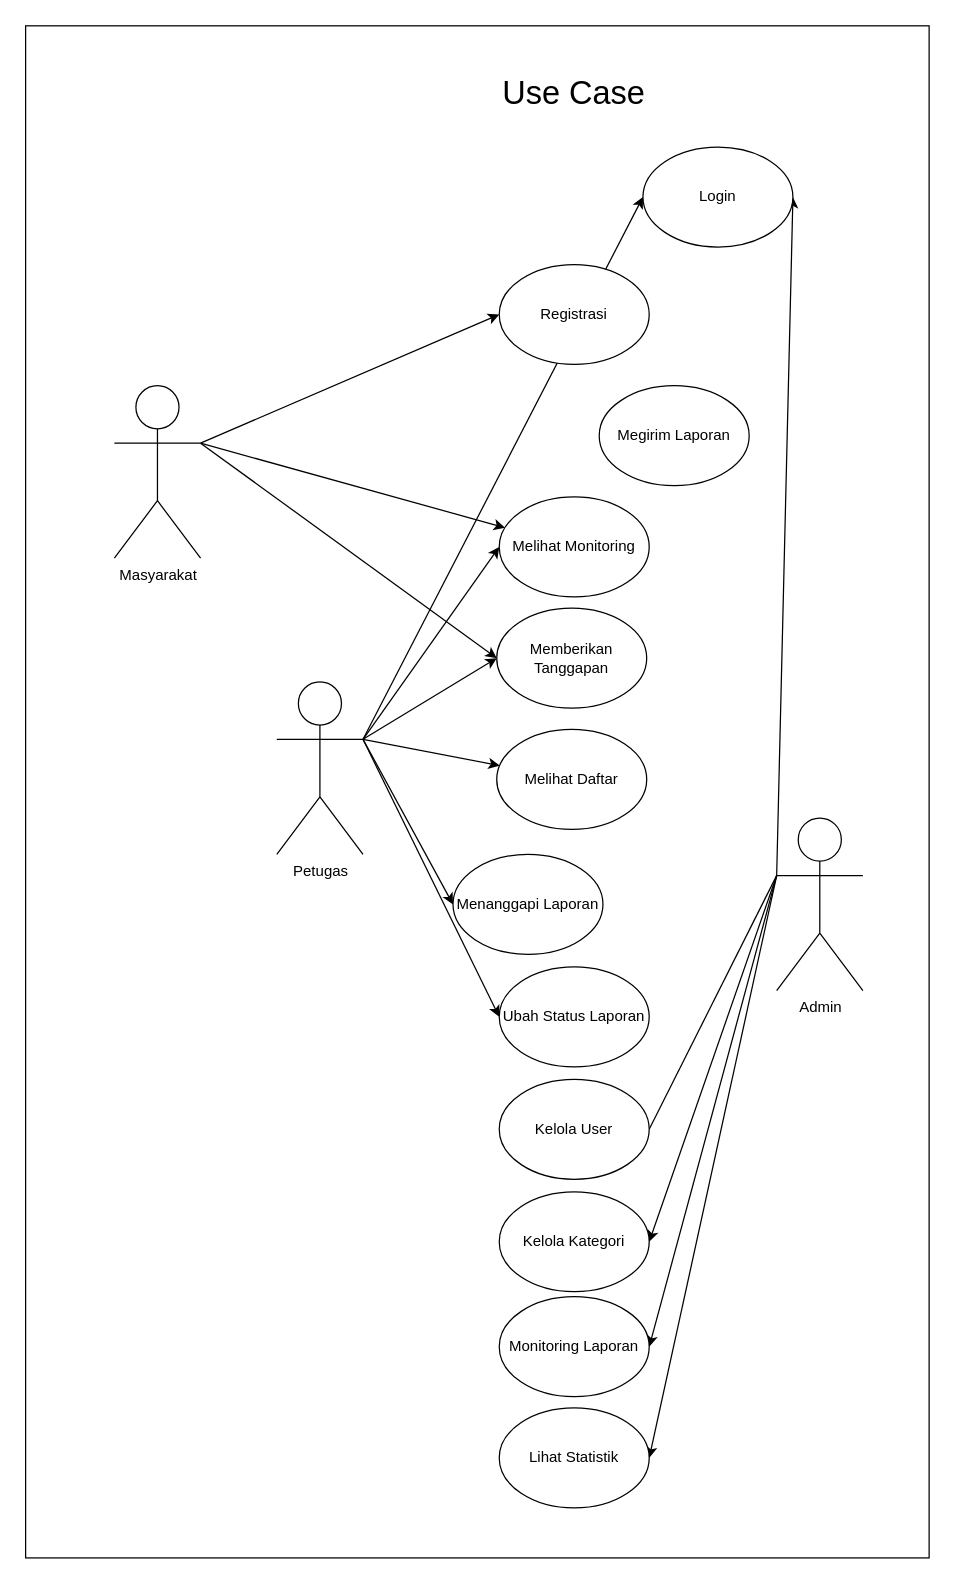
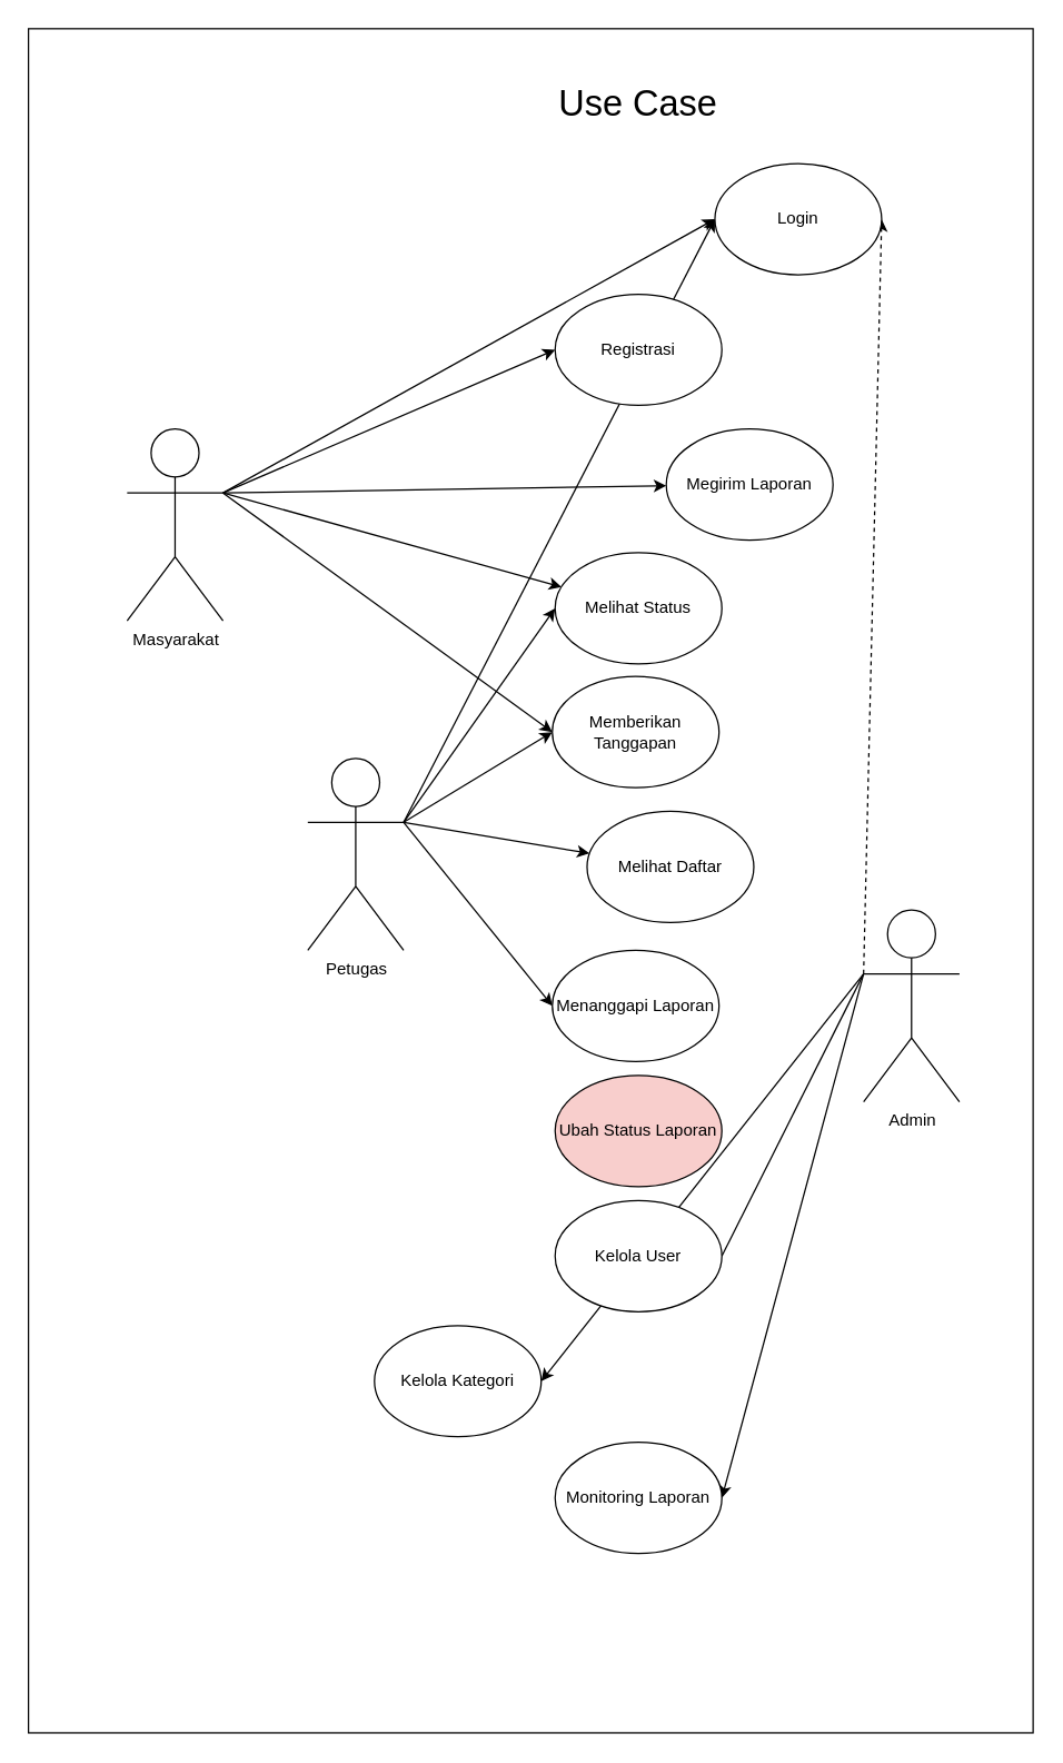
+ <mxCell id="2" style="rounded=0;orthogonalLoop=1;jettySize=auto;html=1;entryX=0;entryY=0.5;entryDx=0;entryDy=0;exitX=1;exitY=0.333;exitDx=0;exitDy=0;exitPerimeter=0;" edge="1" parent="1" source="7" target="24"><mxGeometry relative="1" as="geometry"><mxPoint x="151" y="359" as="sourcePoint" /></mxGeometry></mxCell>
+ <mxCell id="4" style="rounded=0;orthogonalLoop=1;jettySize=auto;html=1;exitX=1;exitY=0.333;exitDx=0;exitDy=0;exitPerimeter=0;" edge="1" parent="1" source="7" target="8"><mxGeometry relative="1" as="geometry" /></mxCell>
- <mxCell id="18" style="rounded=0;orthogonalLoop=1;jettySize=auto;html=1;entryX=1;entryY=0.5;entryDx=0;entryDy=0;exitX=0;exitY=0.333;exitDx=0;exitDy=0;exitPerimeter=0;" edge="1" parent="1" source="23" target="24"><mxGeometry relative="1" as="geometry" /></mxCell>
+ <mxCell id="18" style="rounded=0;orthogonalLoop=1;jettySize=auto;html=1;entryX=1;entryY=0.5;entryDx=0;entryDy=0;exitX=0;exitY=0.333;exitDx=0;exitDy=0;exitPerimeter=0;dashed=1;" edge="1" parent="1" source="23" target="24"><mxGeometry relative="1" as="geometry" /></mxCell>
- <mxCell id="9" value="Melihat Monitoring" style="ellipse;whiteSpace=wrap;html=1;" vertex="1" parent="1"><mxGeometry x="399" y="397" width="120" height="80" as="geometry" /></mxCell>
+ <mxCell id="9" value="Melihat Status" style="ellipse;whiteSpace=wrap;html=1;" vertex="1" parent="1"><mxGeometry x="399" y="397" width="120" height="80" as="geometry" /></mxCell>
- <mxCell id="27" value="Melihat Daftar" style="ellipse;whiteSpace=wrap;html=1;" vertex="1" parent="1"><mxGeometry x="397" y="583" width="120" height="80" as="geometry" /></mxCell>
+ <mxCell id="27" value="Melihat Daftar" style="ellipse;whiteSpace=wrap;html=1;" vertex="1" parent="1"><mxGeometry x="422" y="583" width="120" height="80" as="geometry" /></mxCell>
- <mxCell id="12" style="rounded=0;orthogonalLoop=1;jettySize=auto;html=1;exitX=1;exitY=0.333;exitDx=0;exitDy=0;exitPerimeter=0;entryX=0;entryY=0.5;entryDx=0;entryDy=0;" edge="1" parent="1" source="17" target="28"><mxGeometry relative="1" as="geometry" /></mxCell>
- <mxCell id="26" value="Menanggapi Laporan" style="ellipse;whiteSpace=wrap;html=1;" vertex="1" parent="1"><mxGeometry x="362" y="683" width="120" height="80" as="geometry" /></mxCell>
+ <mxCell id="26" value="Menanggapi Laporan" style="ellipse;whiteSpace=wrap;html=1;" vertex="1" parent="1"><mxGeometry x="397" y="683" width="120" height="80" as="geometry" /></mxCell>
- <mxCell id="28" value="Ubah Status Laporan" style="ellipse;whiteSpace=wrap;html=1;" vertex="1" parent="1"><mxGeometry x="399" y="773" width="120" height="80" as="geometry" /></mxCell>
+ <mxCell id="28" value="Ubah Status Laporan" style="ellipse;whiteSpace=wrap;html=1;fillColor=#f8cecc;" vertex="1" parent="1"><mxGeometry x="399" y="773" width="120" height="80" as="geometry" /></mxCell>
- <mxCell id="22" style="rounded=0;orthogonalLoop=1;jettySize=auto;html=1;entryX=1;entryY=0.5;entryDx=0;entryDy=0;exitX=0;exitY=0.333;exitDx=0;exitDy=0;exitPerimeter=0;" edge="1" parent="1" source="23" target="32"><mxGeometry relative="1" as="geometry" /></mxCell>
- <mxCell id="30" value="Kelola Kategori" style="ellipse;whiteSpace=wrap;html=1;" vertex="1" parent="1"><mxGeometry x="399" y="953" width="120" height="80" as="geometry" /></mxCell>
+ <mxCell id="30" value="Kelola Kategori" style="ellipse;whiteSpace=wrap;html=1;" vertex="1" parent="1"><mxGeometry x="269" y="953" width="120" height="80" as="geometry" /></mxCell>
- <mxCell id="32" value="Lihat Statistik" style="ellipse;whiteSpace=wrap;html=1;" vertex="1" parent="1"><mxGeometry x="399" y="1126" width="120" height="80" as="geometry" /></mxCell>
